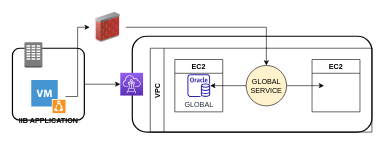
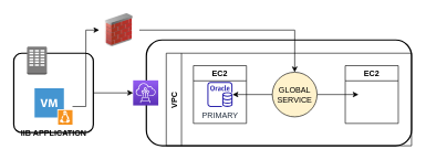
- <mxCell id="8" value="GLOBAL" style="sketch=0;outlineConnect=0;fontColor=#232F3E;gradientColor=none;fillColor=#2E27AD;strokeColor=none;dashed=0;verticalLabelPosition=bottom;verticalAlign=top;align=center;html=1;fontSize=12;fontStyle=0;aspect=fixed;pointerEvents=1;shape=mxgraph.aws4.rds_oracle_instance;" vertex="1" parent="7"><mxGeometry x="21" y="24.67" width="38" height="38" as="geometry" /></mxCell>
+ <mxCell id="8" value="PRIMARY" style="sketch=0;outlineConnect=0;fontColor=#232F3E;gradientColor=none;fillColor=#2E27AD;strokeColor=none;dashed=0;verticalLabelPosition=bottom;verticalAlign=top;align=center;html=1;fontSize=12;fontStyle=0;aspect=fixed;pointerEvents=1;shape=mxgraph.aws4.rds_oracle_instance;" vertex="1" parent="7"><mxGeometry x="21" y="24.67" width="38" height="38" as="geometry" /></mxCell>
